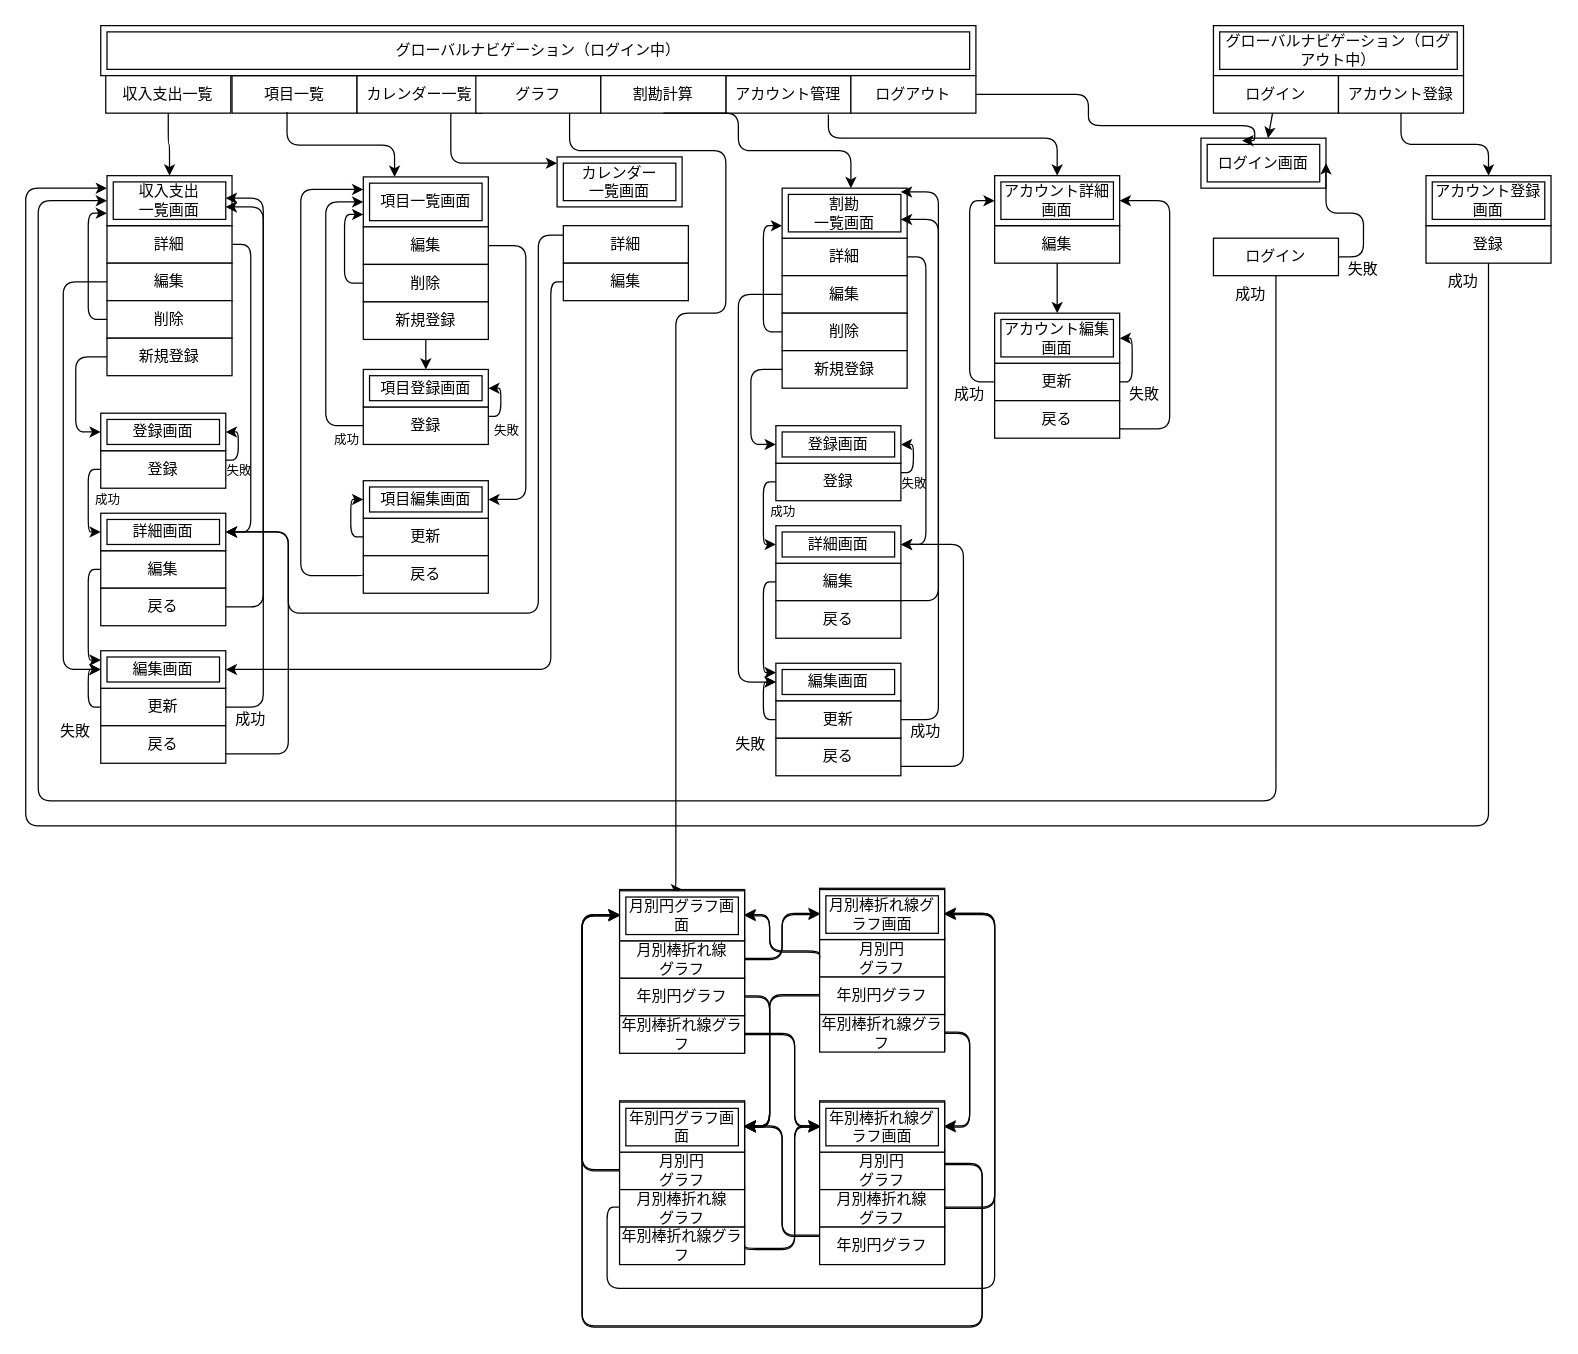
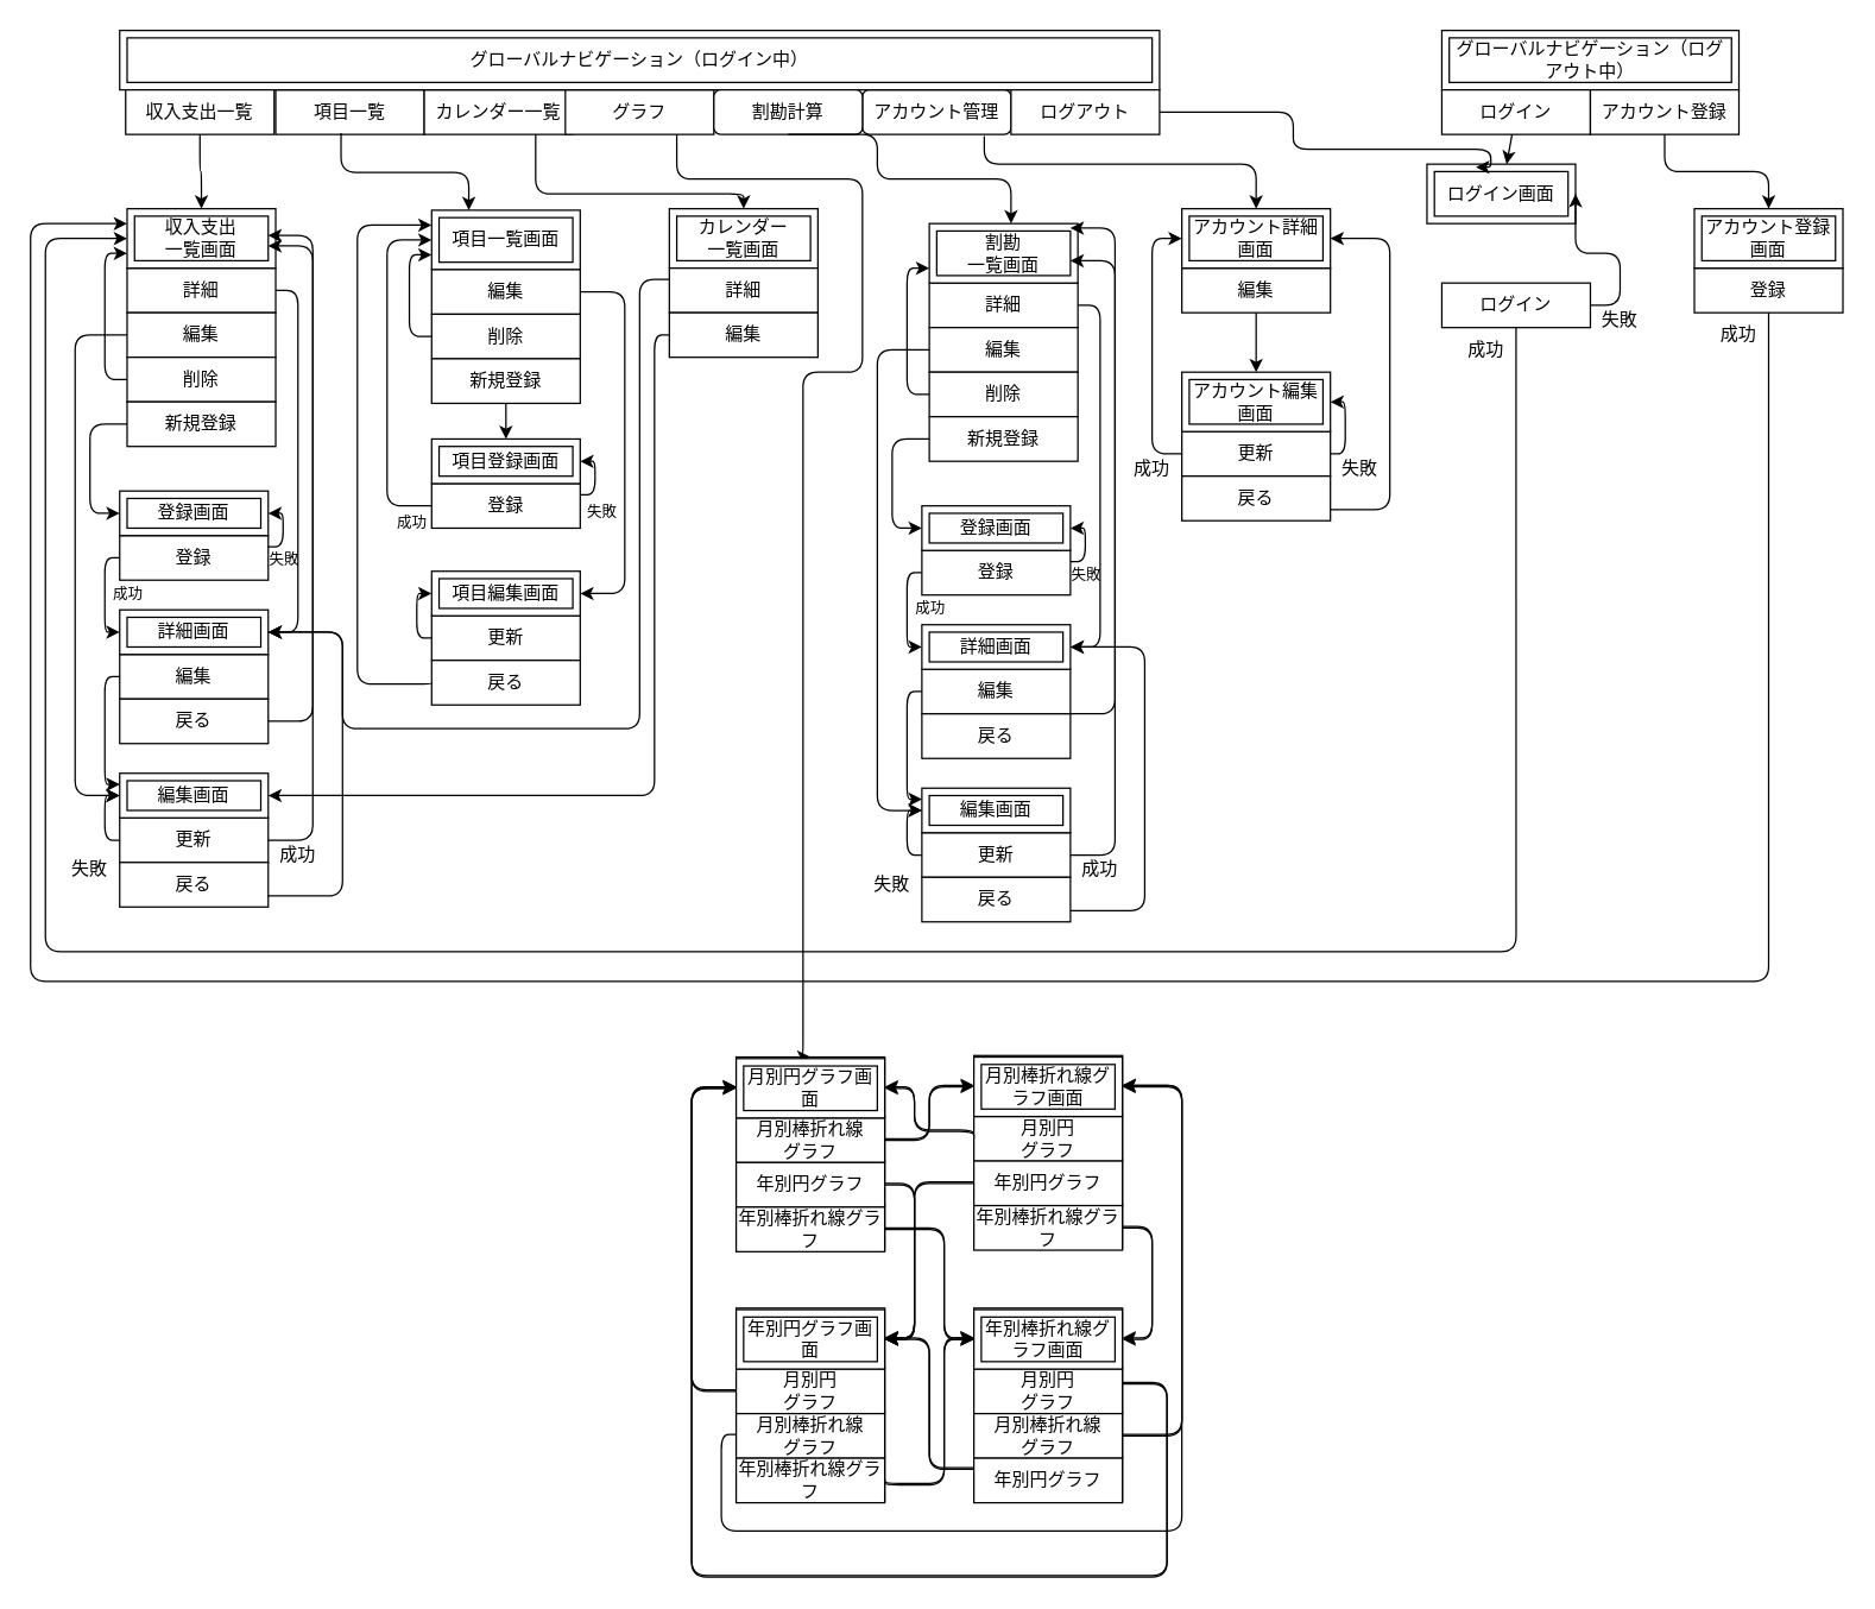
- <mxCell id="93" value="割勘計算" style="whiteSpace=wrap;html=1;align=center;" parent="1" vertex="1"><mxGeometry x="480" y="60" width="100" height="30" as="geometry" /></mxCell>
+ <mxCell id="93" value="割勘計算" style="whiteSpace=wrap;html=1;align=center;rounded=1;" parent="1" vertex="1"><mxGeometry x="480" y="60" width="100" height="30" as="geometry" /></mxCell>
- <mxCell id="5" value="アカウント管理" style="whiteSpace=wrap;html=1;align=center;" parent="1" vertex="1"><mxGeometry x="580" y="60" width="100" height="30" as="geometry" /></mxCell>
+ <mxCell id="5" value="アカウント管理" style="whiteSpace=wrap;html=1;align=center;rounded=1;" parent="1" vertex="1"><mxGeometry x="580" y="60" width="100" height="30" as="geometry" /></mxCell>
- <mxCell id="30" value="カレンダー&lt;br&gt;一覧画面" style="shape=ext;margin=3;double=1;whiteSpace=wrap;html=1;align=center;" parent="1" vertex="1"><mxGeometry x="445" y="125" width="100" height="40" as="geometry" /></mxCell>
+ <mxCell id="30" value="カレンダー&lt;br&gt;一覧画面" style="shape=ext;margin=3;double=1;whiteSpace=wrap;html=1;align=center;" parent="1" vertex="1"><mxGeometry x="450" y="140" width="100" height="40" as="geometry" /></mxCell>
